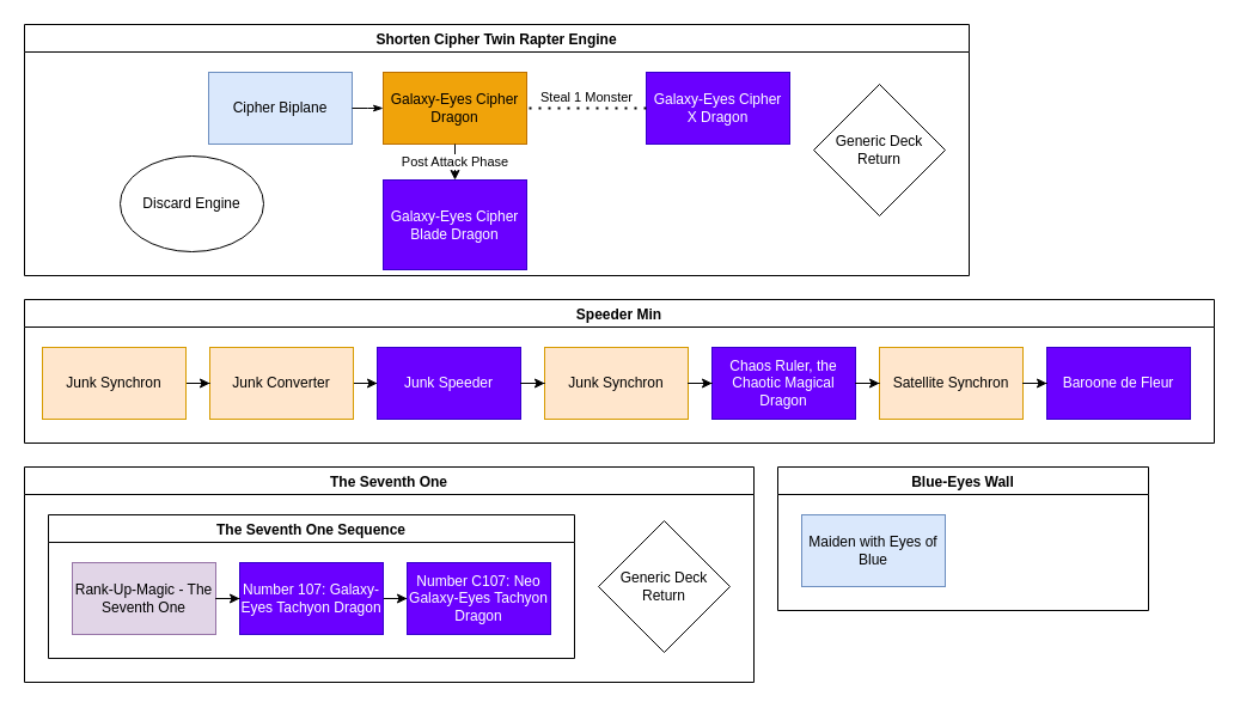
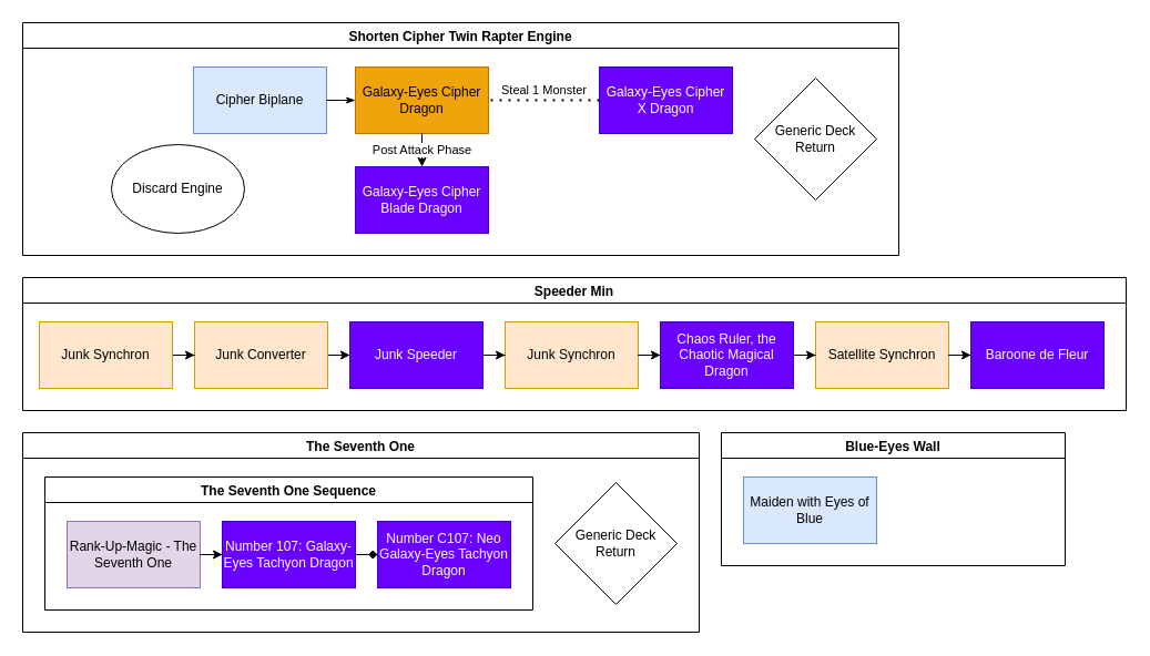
- <mxCell id="8" value="Galaxy-Eyes Cipher Blade Dragon" style="whiteSpace=wrap;html=1;fillColor=#6a00ff;strokeColor=#3700CC;fontColor=#ffffff;" parent="2" vertex="1"><mxGeometry x="300" y="130" width="120" height="75" as="geometry" /></mxCell>
+ <mxCell id="8" value="Galaxy-Eyes Cipher Blade Dragon" style="whiteSpace=wrap;html=1;fillColor=#6a00ff;strokeColor=#3700CC;fontColor=#ffffff;" parent="2" vertex="1"><mxGeometry x="300" y="130" width="120" height="60" as="geometry" /></mxCell>
- <mxCell id="29" style="edgeStyle=orthogonalEdgeStyle;rounded=0;orthogonalLoop=1;jettySize=auto;html=1;entryX=0;entryY=0.5;entryDx=0;entryDy=0;" parent="28" source="30" target="31" edge="1"><mxGeometry relative="1" as="geometry" /></mxCell>
+ <mxCell id="29" style="edgeStyle=orthogonalEdgeStyle;rounded=0;orthogonalLoop=1;jettySize=auto;html=1;entryX=0;entryY=0.5;entryDx=0;entryDy=0;endArrow=diamond;" parent="28" source="30" target="31" edge="1"><mxGeometry relative="1" as="geometry" /></mxCell>
